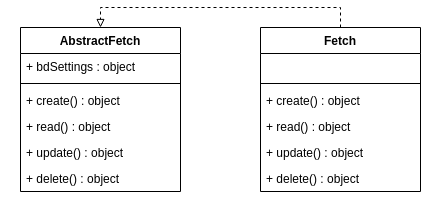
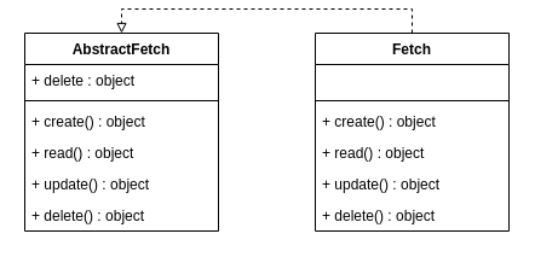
- <mxCell id="3" value="+ bdSettings : object" style="text;strokeColor=none;fillColor=none;align=left;verticalAlign=top;spacingLeft=4;spacingRight=4;overflow=hidden;rotatable=0;points=[[0,0.5],[1,0.5]];portConstraint=eastwest;" vertex="1" parent="2"><mxGeometry y="26" width="160" height="26" as="geometry" /></mxCell>
+ <mxCell id="3" value="+ delete : object" style="text;strokeColor=none;fillColor=none;align=left;verticalAlign=top;spacingLeft=4;spacingRight=4;overflow=hidden;rotatable=0;points=[[0,0.5],[1,0.5]];portConstraint=eastwest;" vertex="1" parent="2"><mxGeometry y="26" width="160" height="26" as="geometry" /></mxCell>
